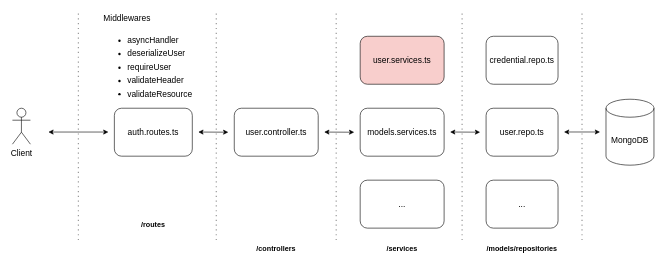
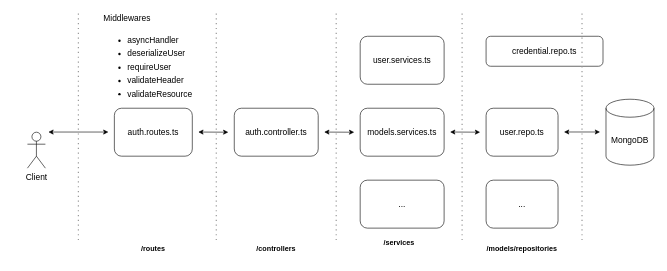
- <mxCell id="6" value="user.services.ts" style="rounded=1;whiteSpace=wrap;html=1;fontSize=14;fillColor=#f8cecc;" parent="1" vertex="1"><mxGeometry x="600" y="60" width="140" height="80" as="geometry" /></mxCell>
+ <mxCell id="6" value="user.services.ts" style="rounded=1;whiteSpace=wrap;html=1;fontSize=14;" parent="1" vertex="1"><mxGeometry x="600" y="60" width="140" height="80" as="geometry" /></mxCell>
- <mxCell id="9" value="credential.repo.ts" style="rounded=1;whiteSpace=wrap;html=1;fontSize=14;" parent="1" vertex="1"><mxGeometry x="810" y="60" width="120" height="80" as="geometry" /></mxCell>
+ <mxCell id="9" value="credential.repo.ts" style="rounded=1;whiteSpace=wrap;html=1;fontSize=14;" parent="1" vertex="1"><mxGeometry x="810" y="60" width="195" height="50" as="geometry" /></mxCell>
- <mxCell id="3" value="Client" style="shape=umlActor;verticalLabelPosition=bottom;verticalAlign=top;html=1;outlineConnect=0;fontSize=14;" parent="1" vertex="1"><mxGeometry x="20" y="180" width="30" height="60" as="geometry" /></mxCell>
+ <mxCell id="3" value="Client" style="shape=umlActor;verticalLabelPosition=bottom;verticalAlign=top;html=1;outlineConnect=0;fontSize=14;" parent="1" vertex="1"><mxGeometry x="45" y="220" width="30" height="60" as="geometry" /></mxCell>
- <mxCell id="5" value="user.controller.ts" style="rounded=1;whiteSpace=wrap;html=1;fontSize=14;" parent="1" vertex="1"><mxGeometry x="390" y="180" width="140" height="80" as="geometry" /></mxCell>
+ <mxCell id="5" value="auth.controller.ts" style="rounded=1;whiteSpace=wrap;html=1;fontSize=14;" parent="1" vertex="1"><mxGeometry x="390" y="180" width="140" height="80" as="geometry" /></mxCell>
- <mxCell id="23" value="&lt;b&gt;/routes&lt;/b&gt;" style="text;html=1;strokeColor=none;fillColor=none;align=center;verticalAlign=middle;whiteSpace=wrap;rounded=0;" vertex="1" parent="1"><mxGeometry x="225" y="360" width="60" height="30" as="geometry" /></mxCell>
+ <mxCell id="23" value="&lt;b&gt;/routes&lt;/b&gt;" style="text;html=1;strokeColor=none;fillColor=none;align=center;verticalAlign=middle;whiteSpace=wrap;rounded=0;" vertex="1" parent="1"><mxGeometry x="225" y="400" width="60" height="30" as="geometry" /></mxCell>
- <mxCell id="25" value="&lt;b&gt;/services&lt;/b&gt;" style="text;html=1;strokeColor=none;fillColor=none;align=center;verticalAlign=middle;whiteSpace=wrap;rounded=0;" vertex="1" parent="1"><mxGeometry x="640" y="400" width="60" height="30" as="geometry" /></mxCell>
+ <mxCell id="25" value="&lt;b&gt;/services&lt;/b&gt;" style="text;html=1;strokeColor=none;fillColor=none;align=center;verticalAlign=middle;whiteSpace=wrap;rounded=0;" vertex="1" parent="1"><mxGeometry x="635" y="390" width="60" height="30" as="geometry" /></mxCell>
